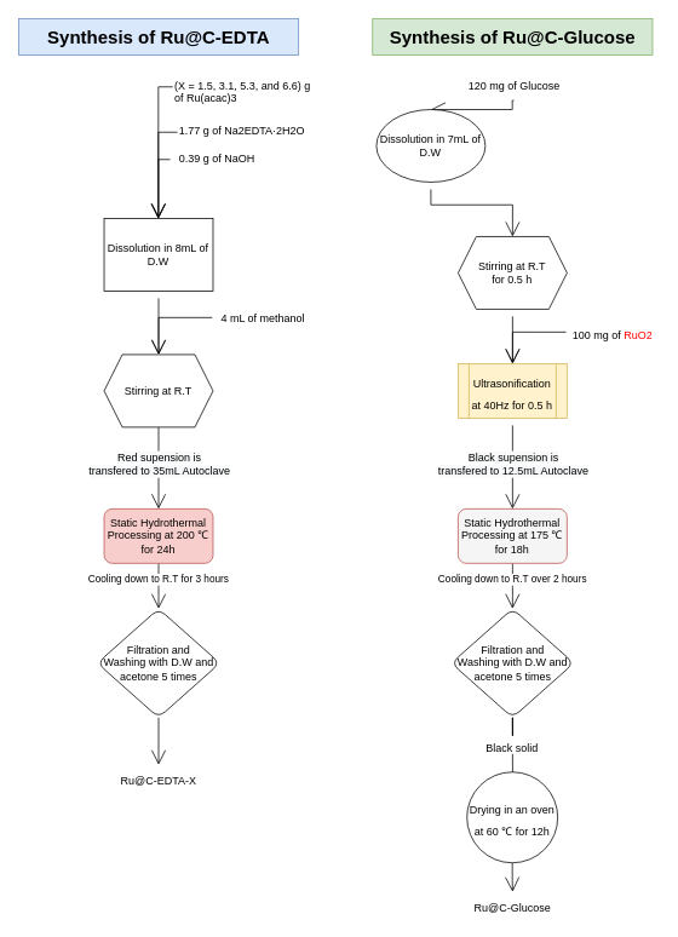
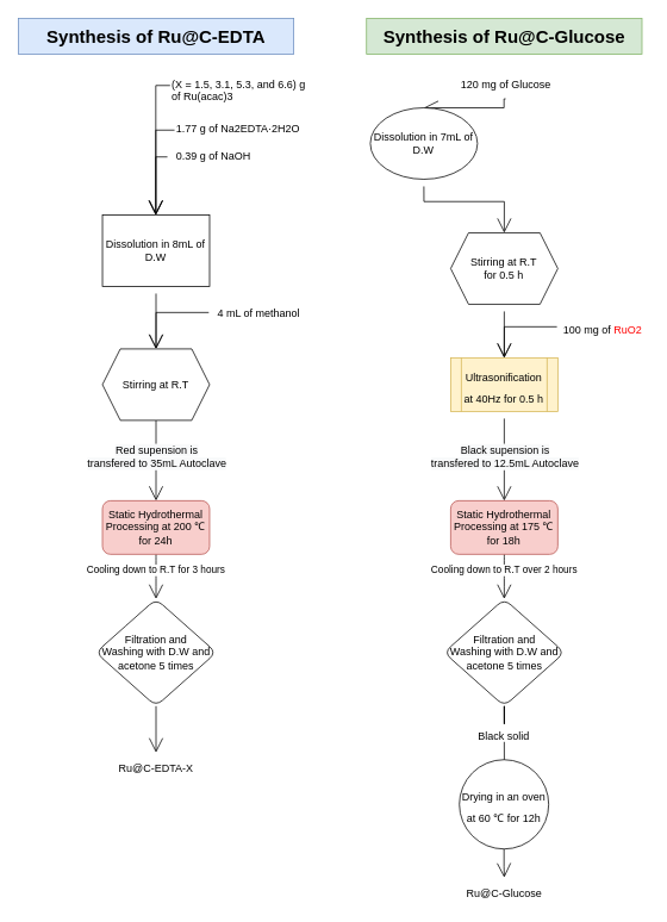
- <mxCell id="30" value="Static Hydrothermal Processing at 175 ℃ for 18h" style="rounded=1;whiteSpace=wrap;html=1;hachureGap=4;pointerEvents=0;fillColor=#f5f5f5;strokeColor=#b85450;" parent="1" vertex="1"><mxGeometry x="504.25" y="560" width="120" height="60" as="geometry" /></mxCell>
+ <mxCell id="30" value="Static Hydrothermal Processing at 175 ℃ for 18h" style="rounded=1;whiteSpace=wrap;html=1;hachureGap=4;pointerEvents=0;fillColor=#f8cecc;strokeColor=#b85450;" parent="1" vertex="1"><mxGeometry x="504.25" y="560" width="120" height="60" as="geometry" /></mxCell>
